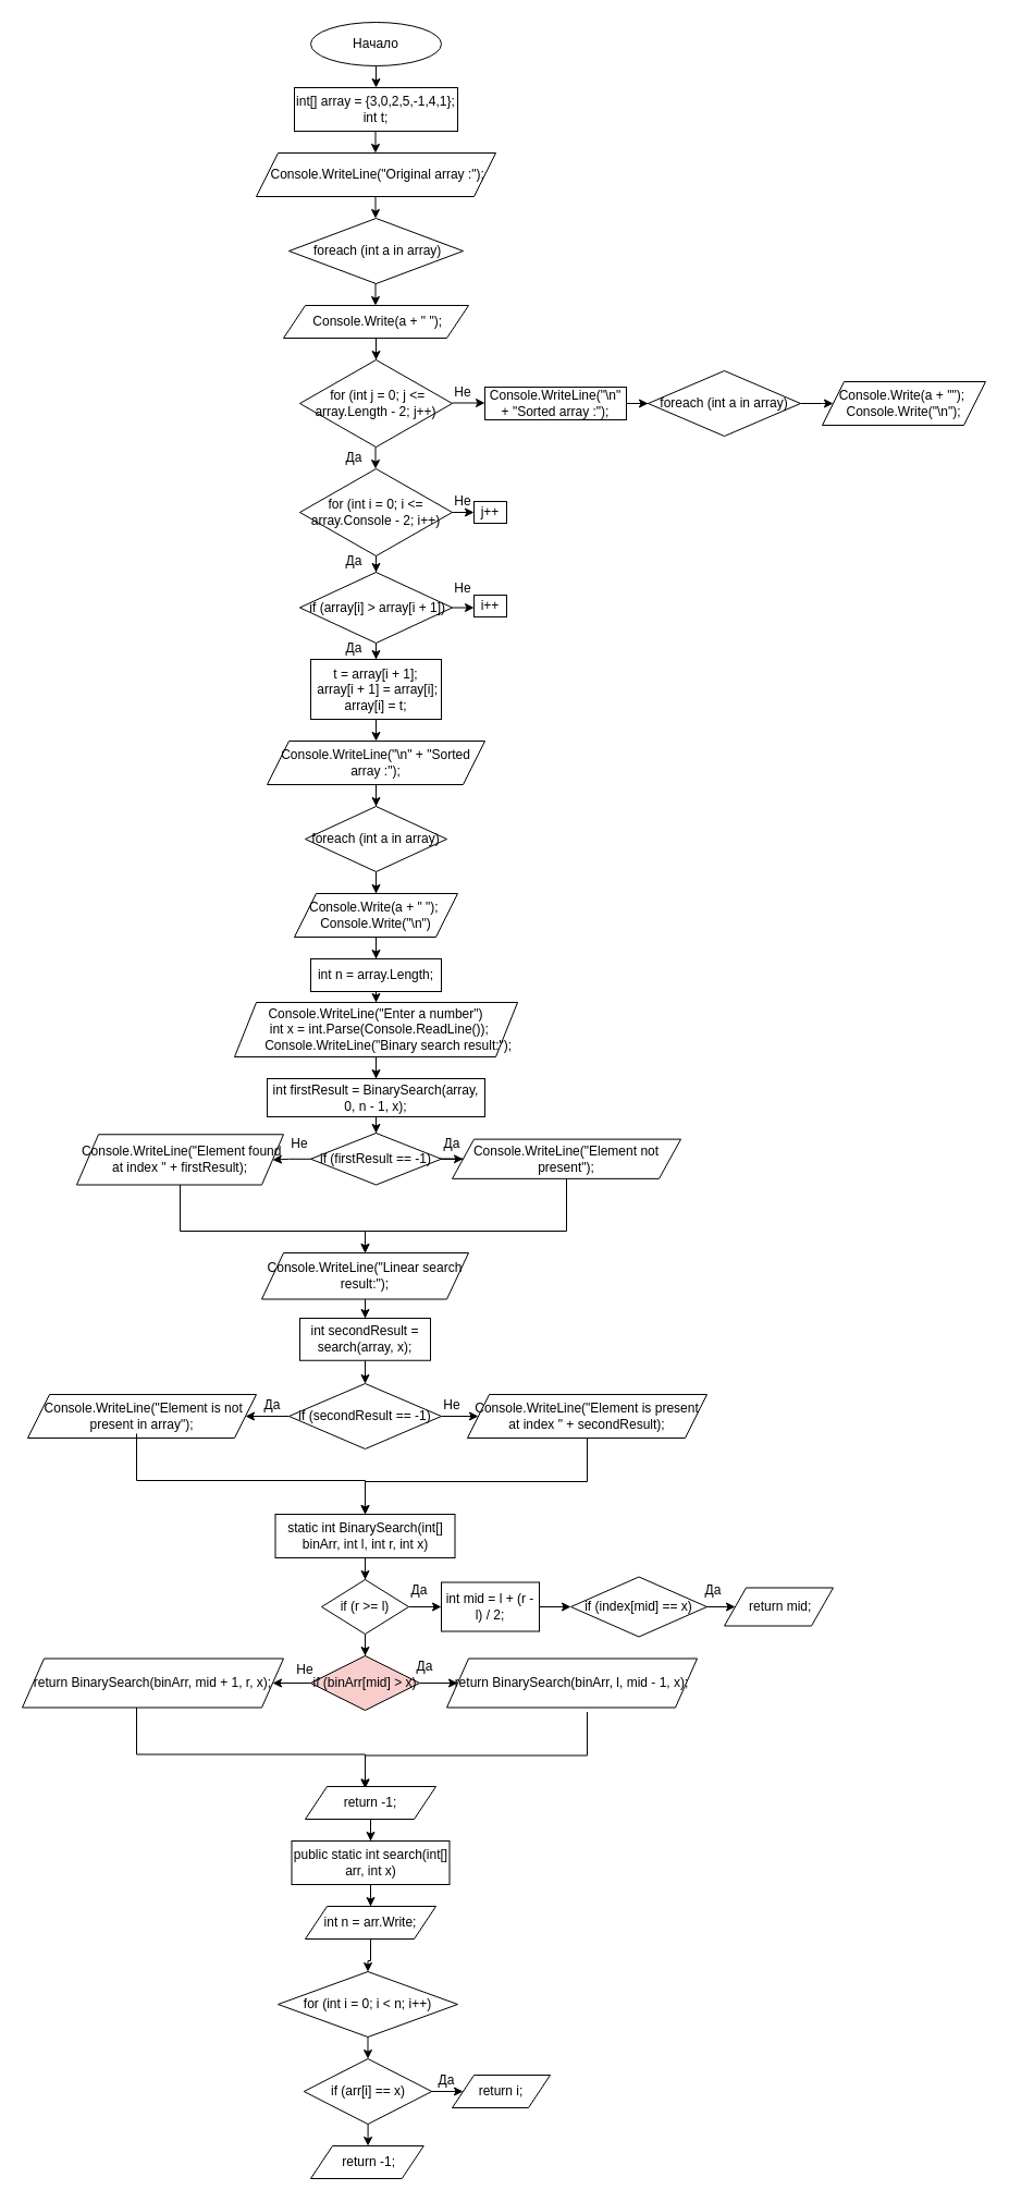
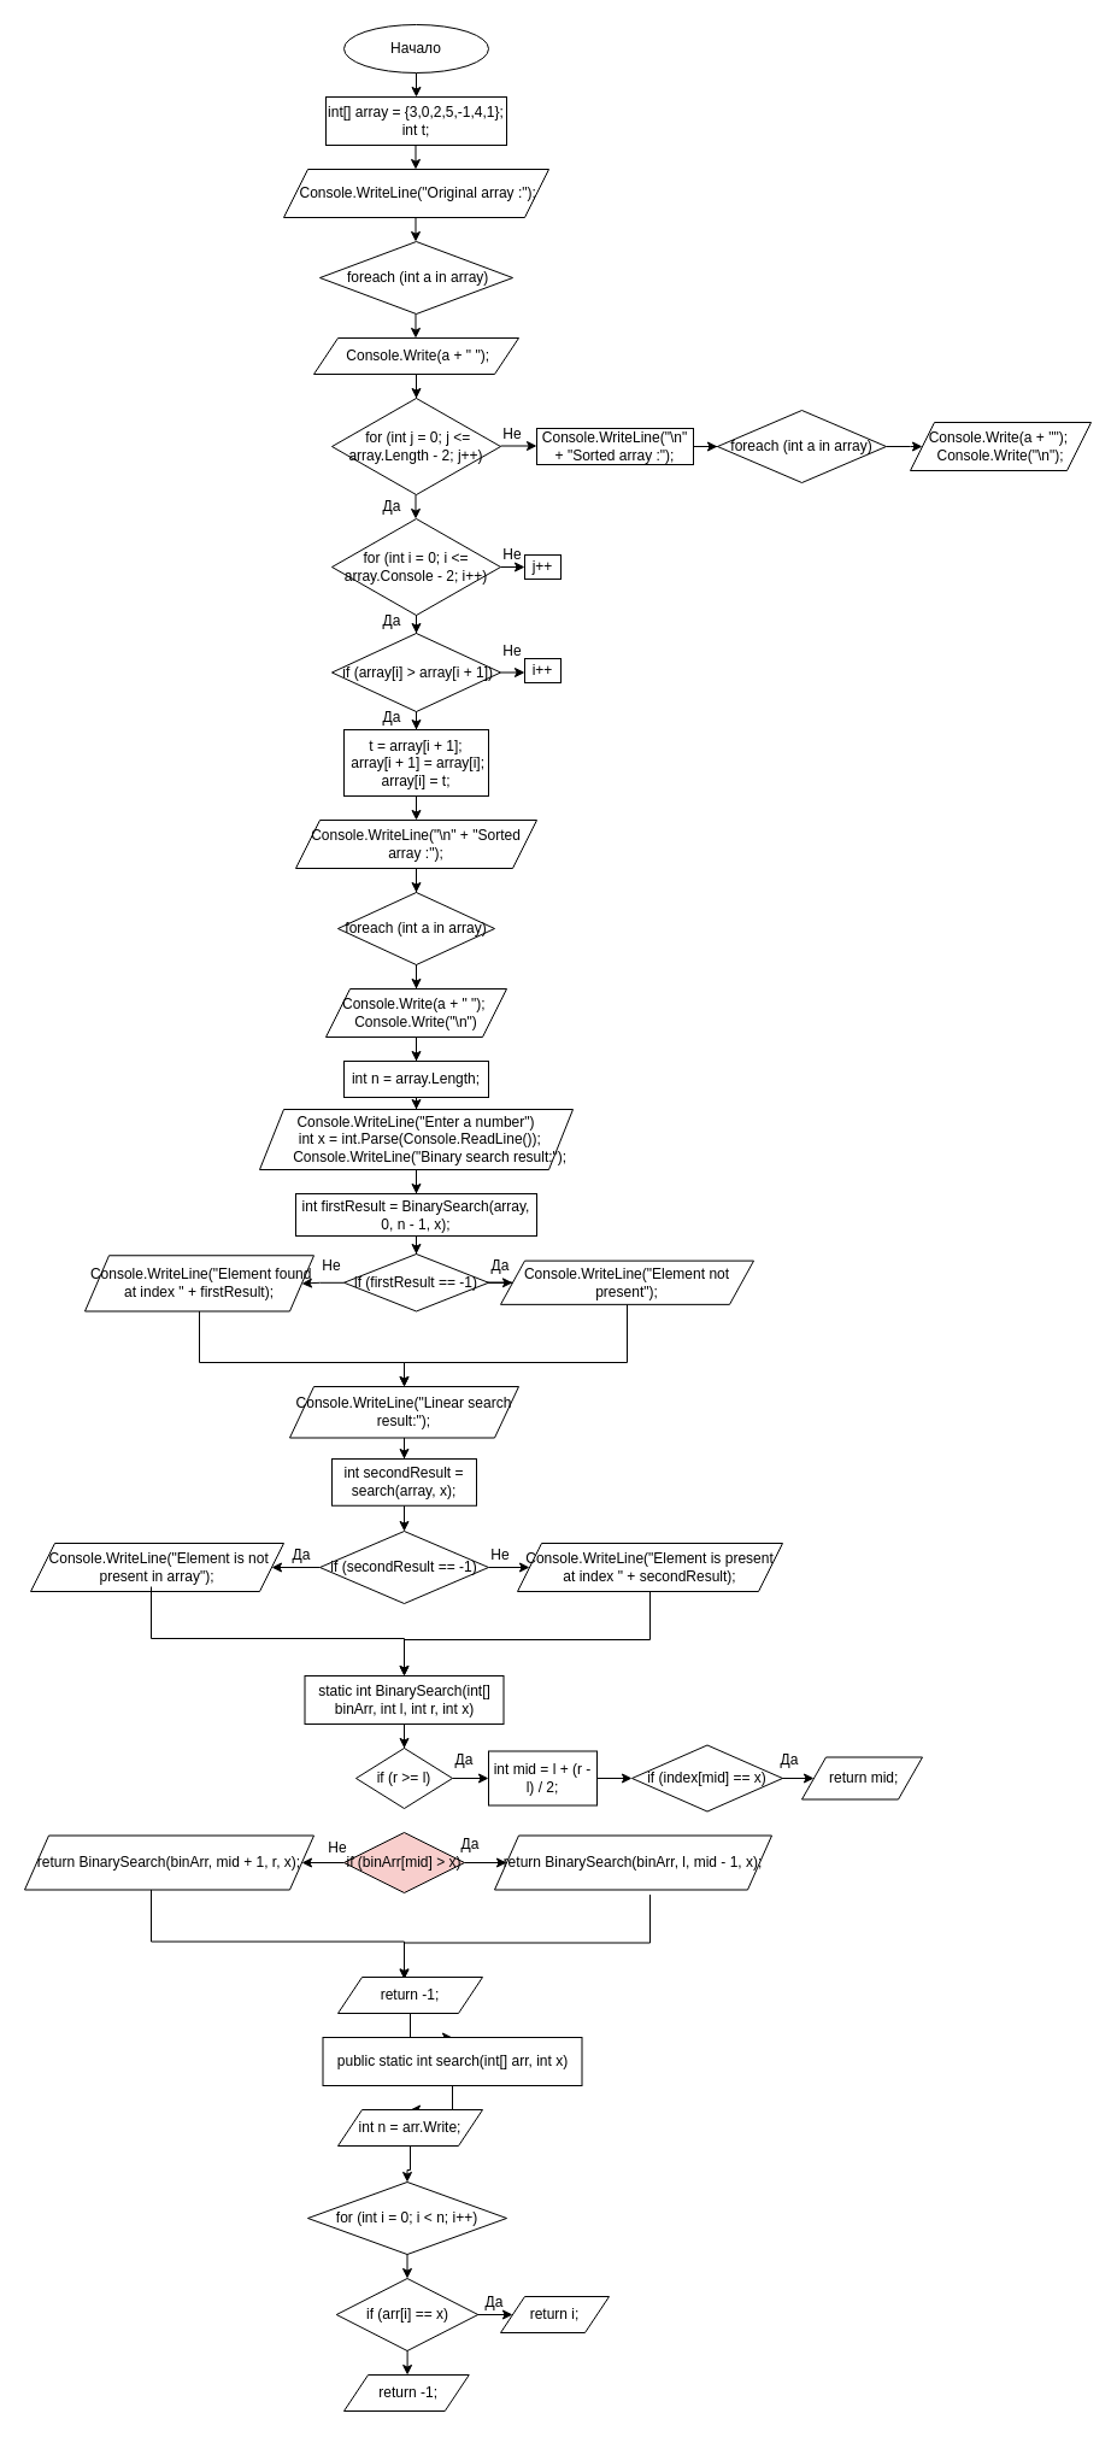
- <mxCell id="73" value="" style="edgeStyle=orthogonalEdgeStyle;rounded=0;orthogonalLoop=1;jettySize=auto;html=1;" edge="1" parent="1" source="74" target="84"><mxGeometry relative="1" as="geometry" /></mxCell>
- <mxCell id="94" value="public static int search(int[] arr, int x)" style="rounded=0;whiteSpace=wrap;html=1;" vertex="1" parent="1"><mxGeometry x="267.5" y="1690" width="145" height="40" as="geometry" /></mxCell>
+ <mxCell id="94" value="public static int search(int[] arr, int x)" style="rounded=0;whiteSpace=wrap;html=1;" vertex="1" parent="1"><mxGeometry x="267.5" y="1690" width="215" height="40" as="geometry" /></mxCell>
